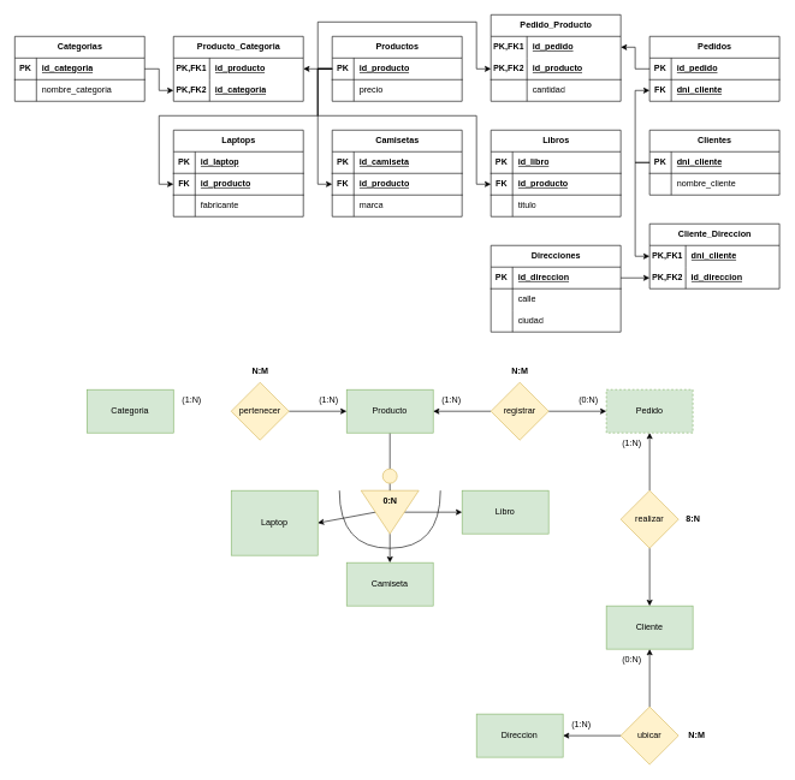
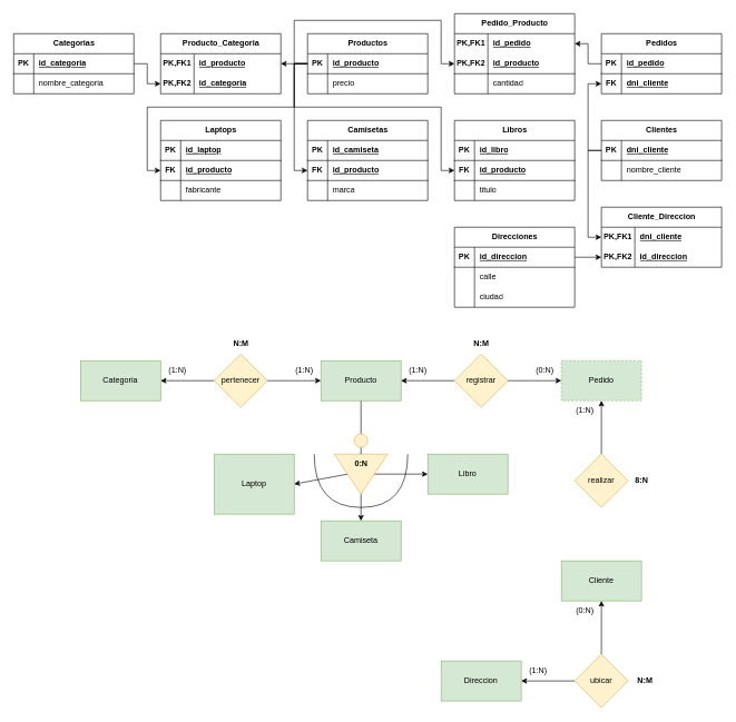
+ <mxCell id="52" style="edgeStyle=orthogonalEdgeStyle;rounded=0;orthogonalLoop=1;jettySize=auto;html=1;exitX=0;exitY=0.5;exitDx=0;exitDy=0;entryX=1;entryY=0.5;entryDx=0;entryDy=0;" edge="1" parent="1" source="53" target="54"><mxGeometry relative="1" as="geometry" /></mxCell>
- <mxCell id="96" style="edgeStyle=orthogonalEdgeStyle;rounded=0;orthogonalLoop=1;jettySize=auto;html=1;exitX=0.5;exitY=1;exitDx=0;exitDy=0;entryX=0.5;entryY=0;entryDx=0;entryDy=0;" edge="1" parent="1" source="98" target="77"><mxGeometry relative="1" as="geometry" /></mxCell>
